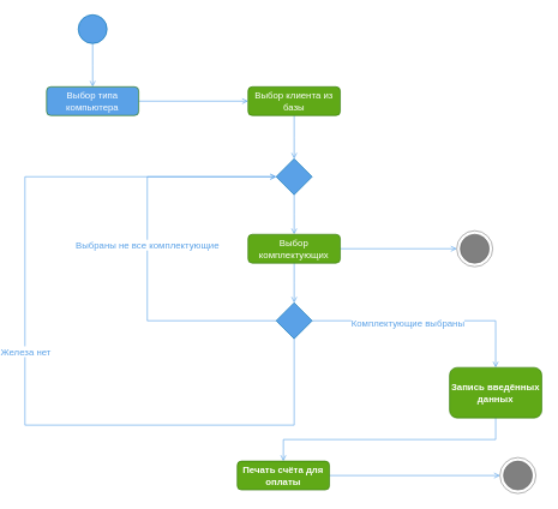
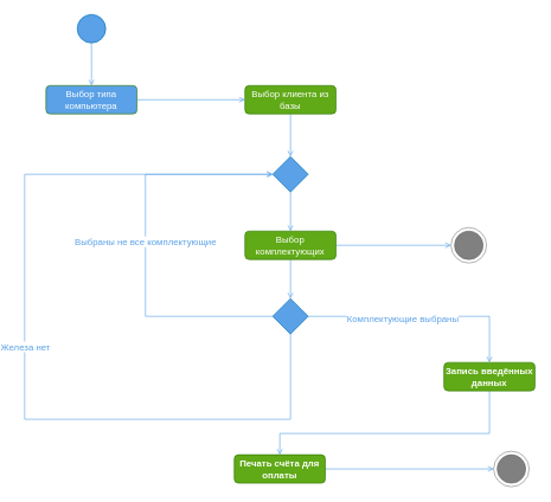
- <mxCell id="24" value="Запись введённых данных" style="rounded=1;whiteSpace=wrap;html=1;fillColor=#60a917;fontColor=#ffffff;strokeColor=#2D7600;fontSize=13;fontStyle=1" vertex="1" parent="1"><mxGeometry x="610" y="510" width="128.12" height="70" as="geometry" /></mxCell>
+ <mxCell id="24" value="Запись введённых данных" style="rounded=1;whiteSpace=wrap;html=1;fillColor=#60a917;fontColor=#ffffff;strokeColor=#2D7600;fontSize=13;fontStyle=1" vertex="1" parent="1"><mxGeometry x="610" y="510" width="128.12" height="40" as="geometry" /></mxCell>
